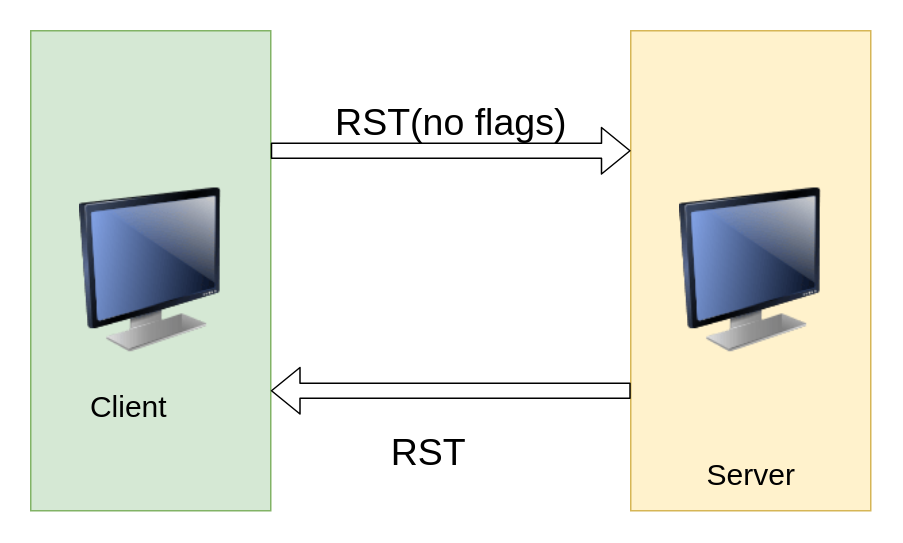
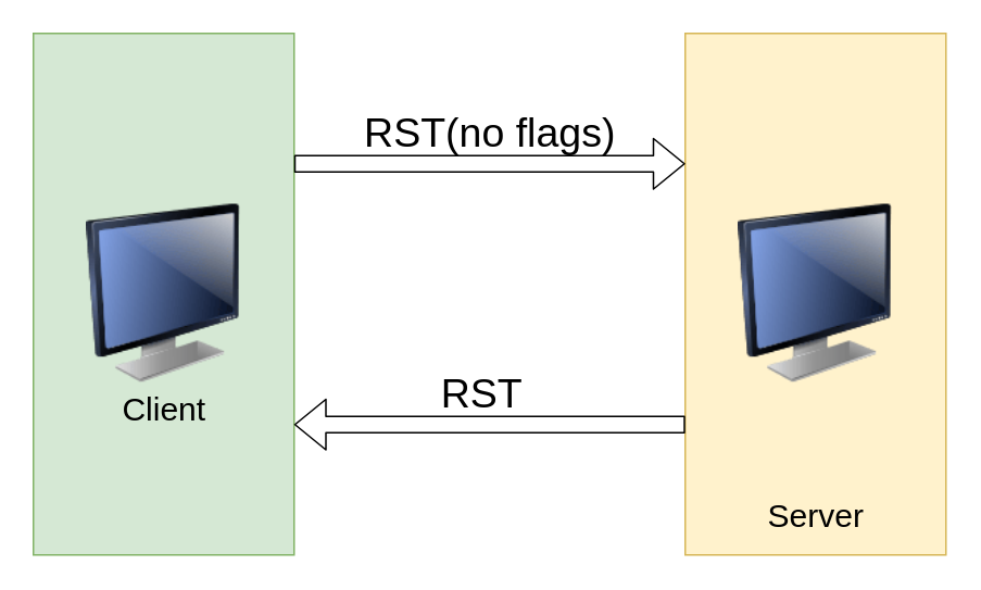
- <mxCell id="7" value="&lt;font style=&quot;font-size: 20px&quot;&gt;Client&lt;/font&gt;" style="text;html=1;align=center;verticalAlign=middle;resizable=0;points=[];autosize=1;" parent="1" vertex="1"><mxGeometry x="50" y="260" width="70" height="20" as="geometry" /></mxCell>
+ <mxCell id="7" value="&lt;font style=&quot;font-size: 20px&quot;&gt;Client&lt;/font&gt;" style="text;html=1;align=center;verticalAlign=middle;resizable=0;points=[];autosize=1;" parent="1" vertex="1"><mxGeometry x="65" y="240" width="70" height="20" as="geometry" /></mxCell>
- <mxCell id="10" value="&lt;font style=&quot;font-size: 25px&quot;&gt;RST&lt;/font&gt;" style="text;html=1;align=center;verticalAlign=middle;resizable=0;points=[];autosize=1;" parent="1" vertex="1"><mxGeometry x="250" y="290" width="70" height="20" as="geometry" /></mxCell>
+ <mxCell id="10" value="&lt;font style=&quot;font-size: 25px&quot;&gt;RST&lt;/font&gt;" style="text;html=1;align=center;verticalAlign=middle;resizable=0;points=[];autosize=1;" parent="1" vertex="1"><mxGeometry x="260" y="230" width="70" height="20" as="geometry" /></mxCell>
